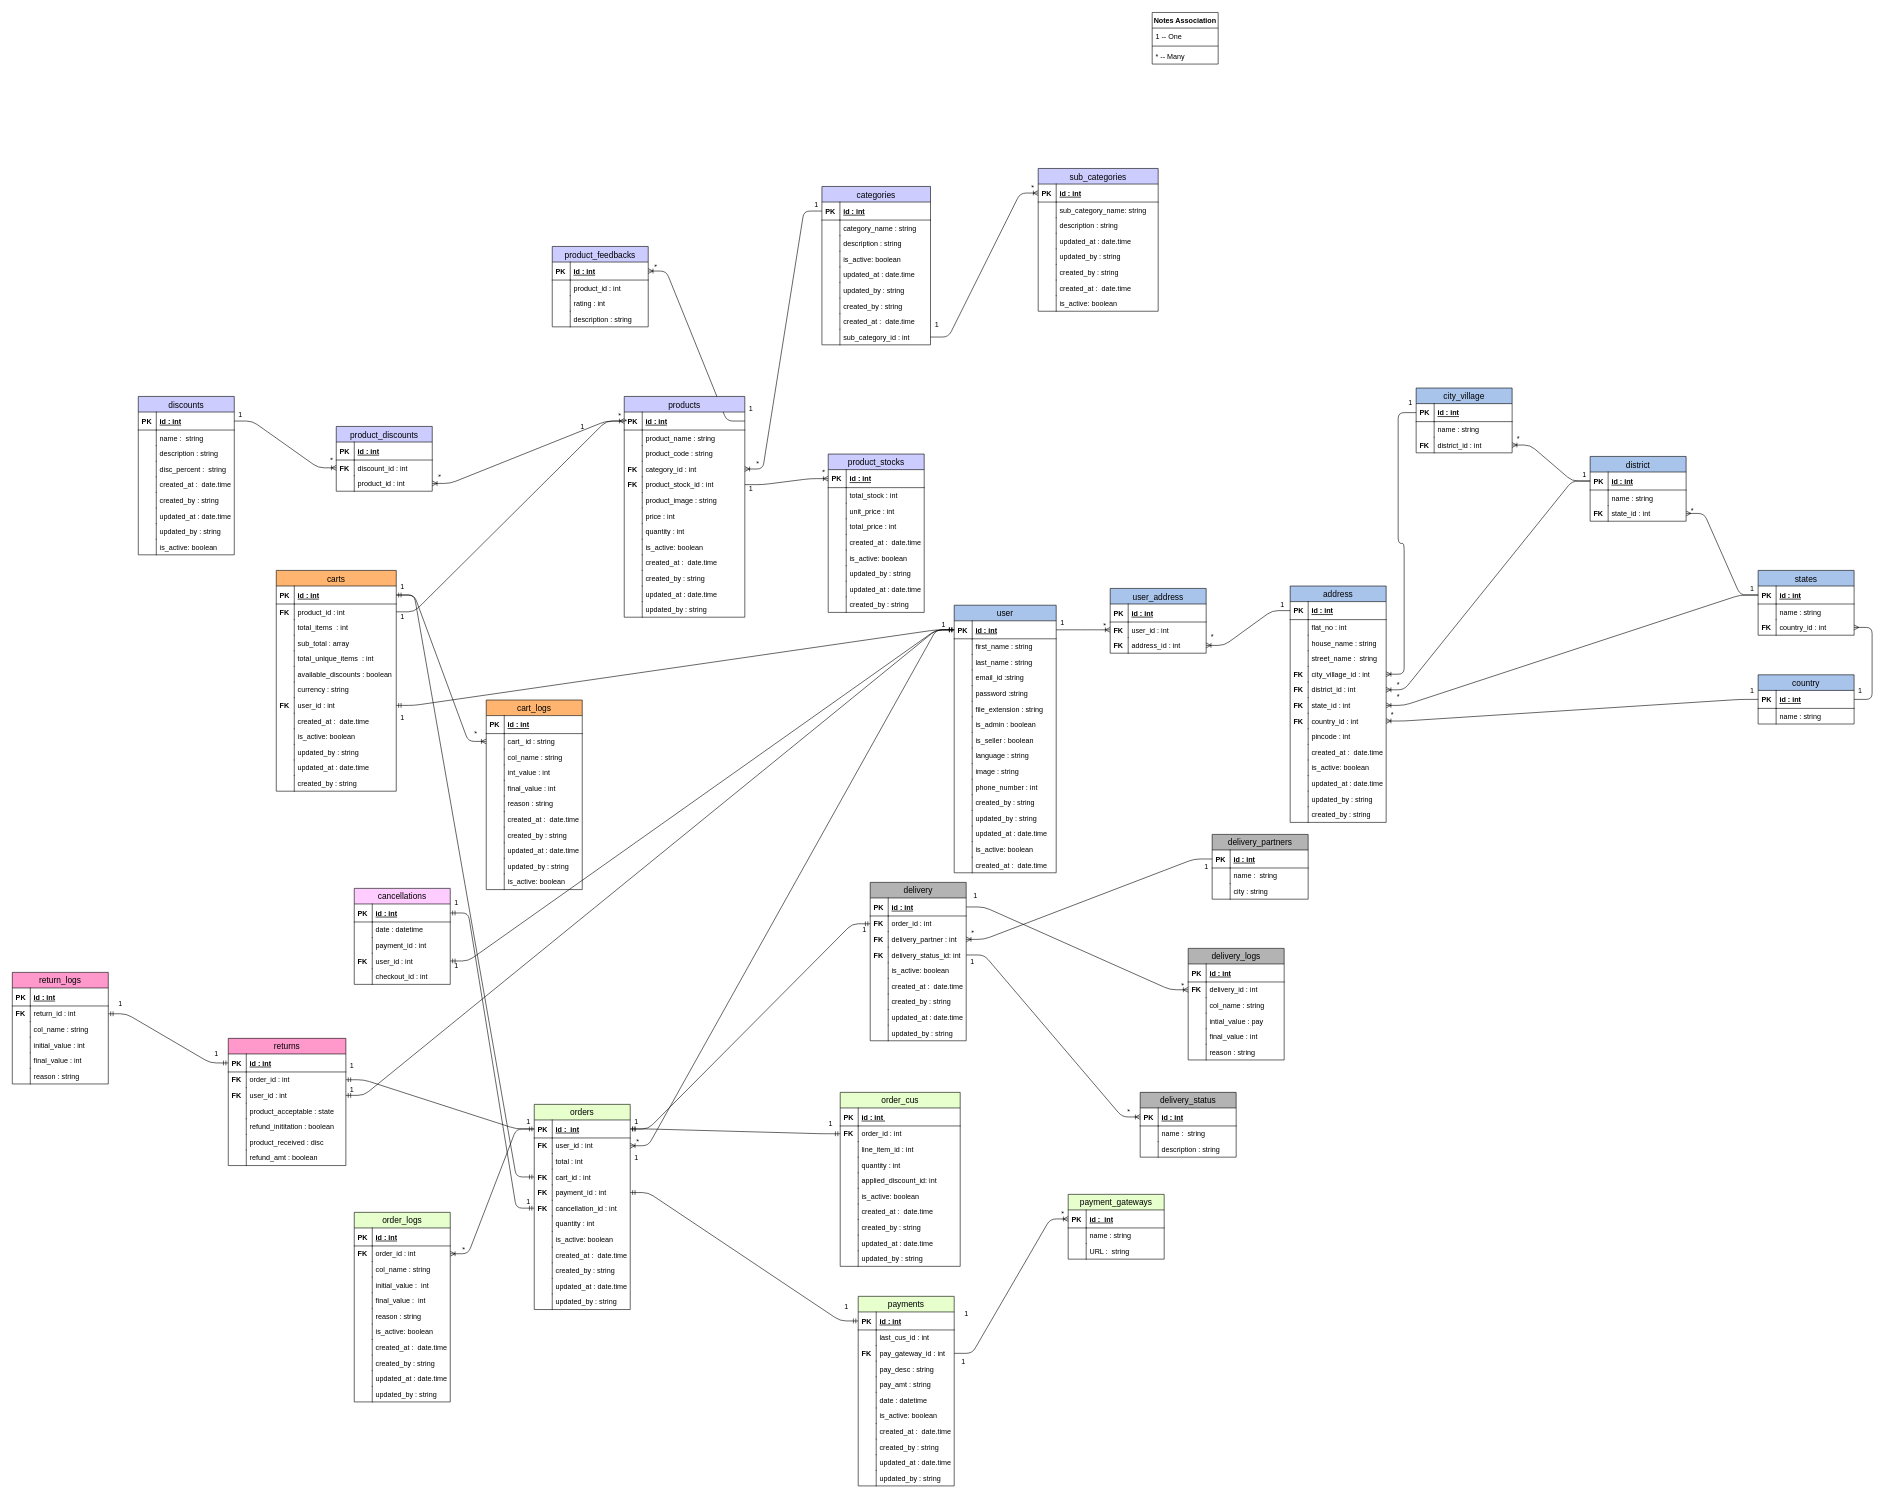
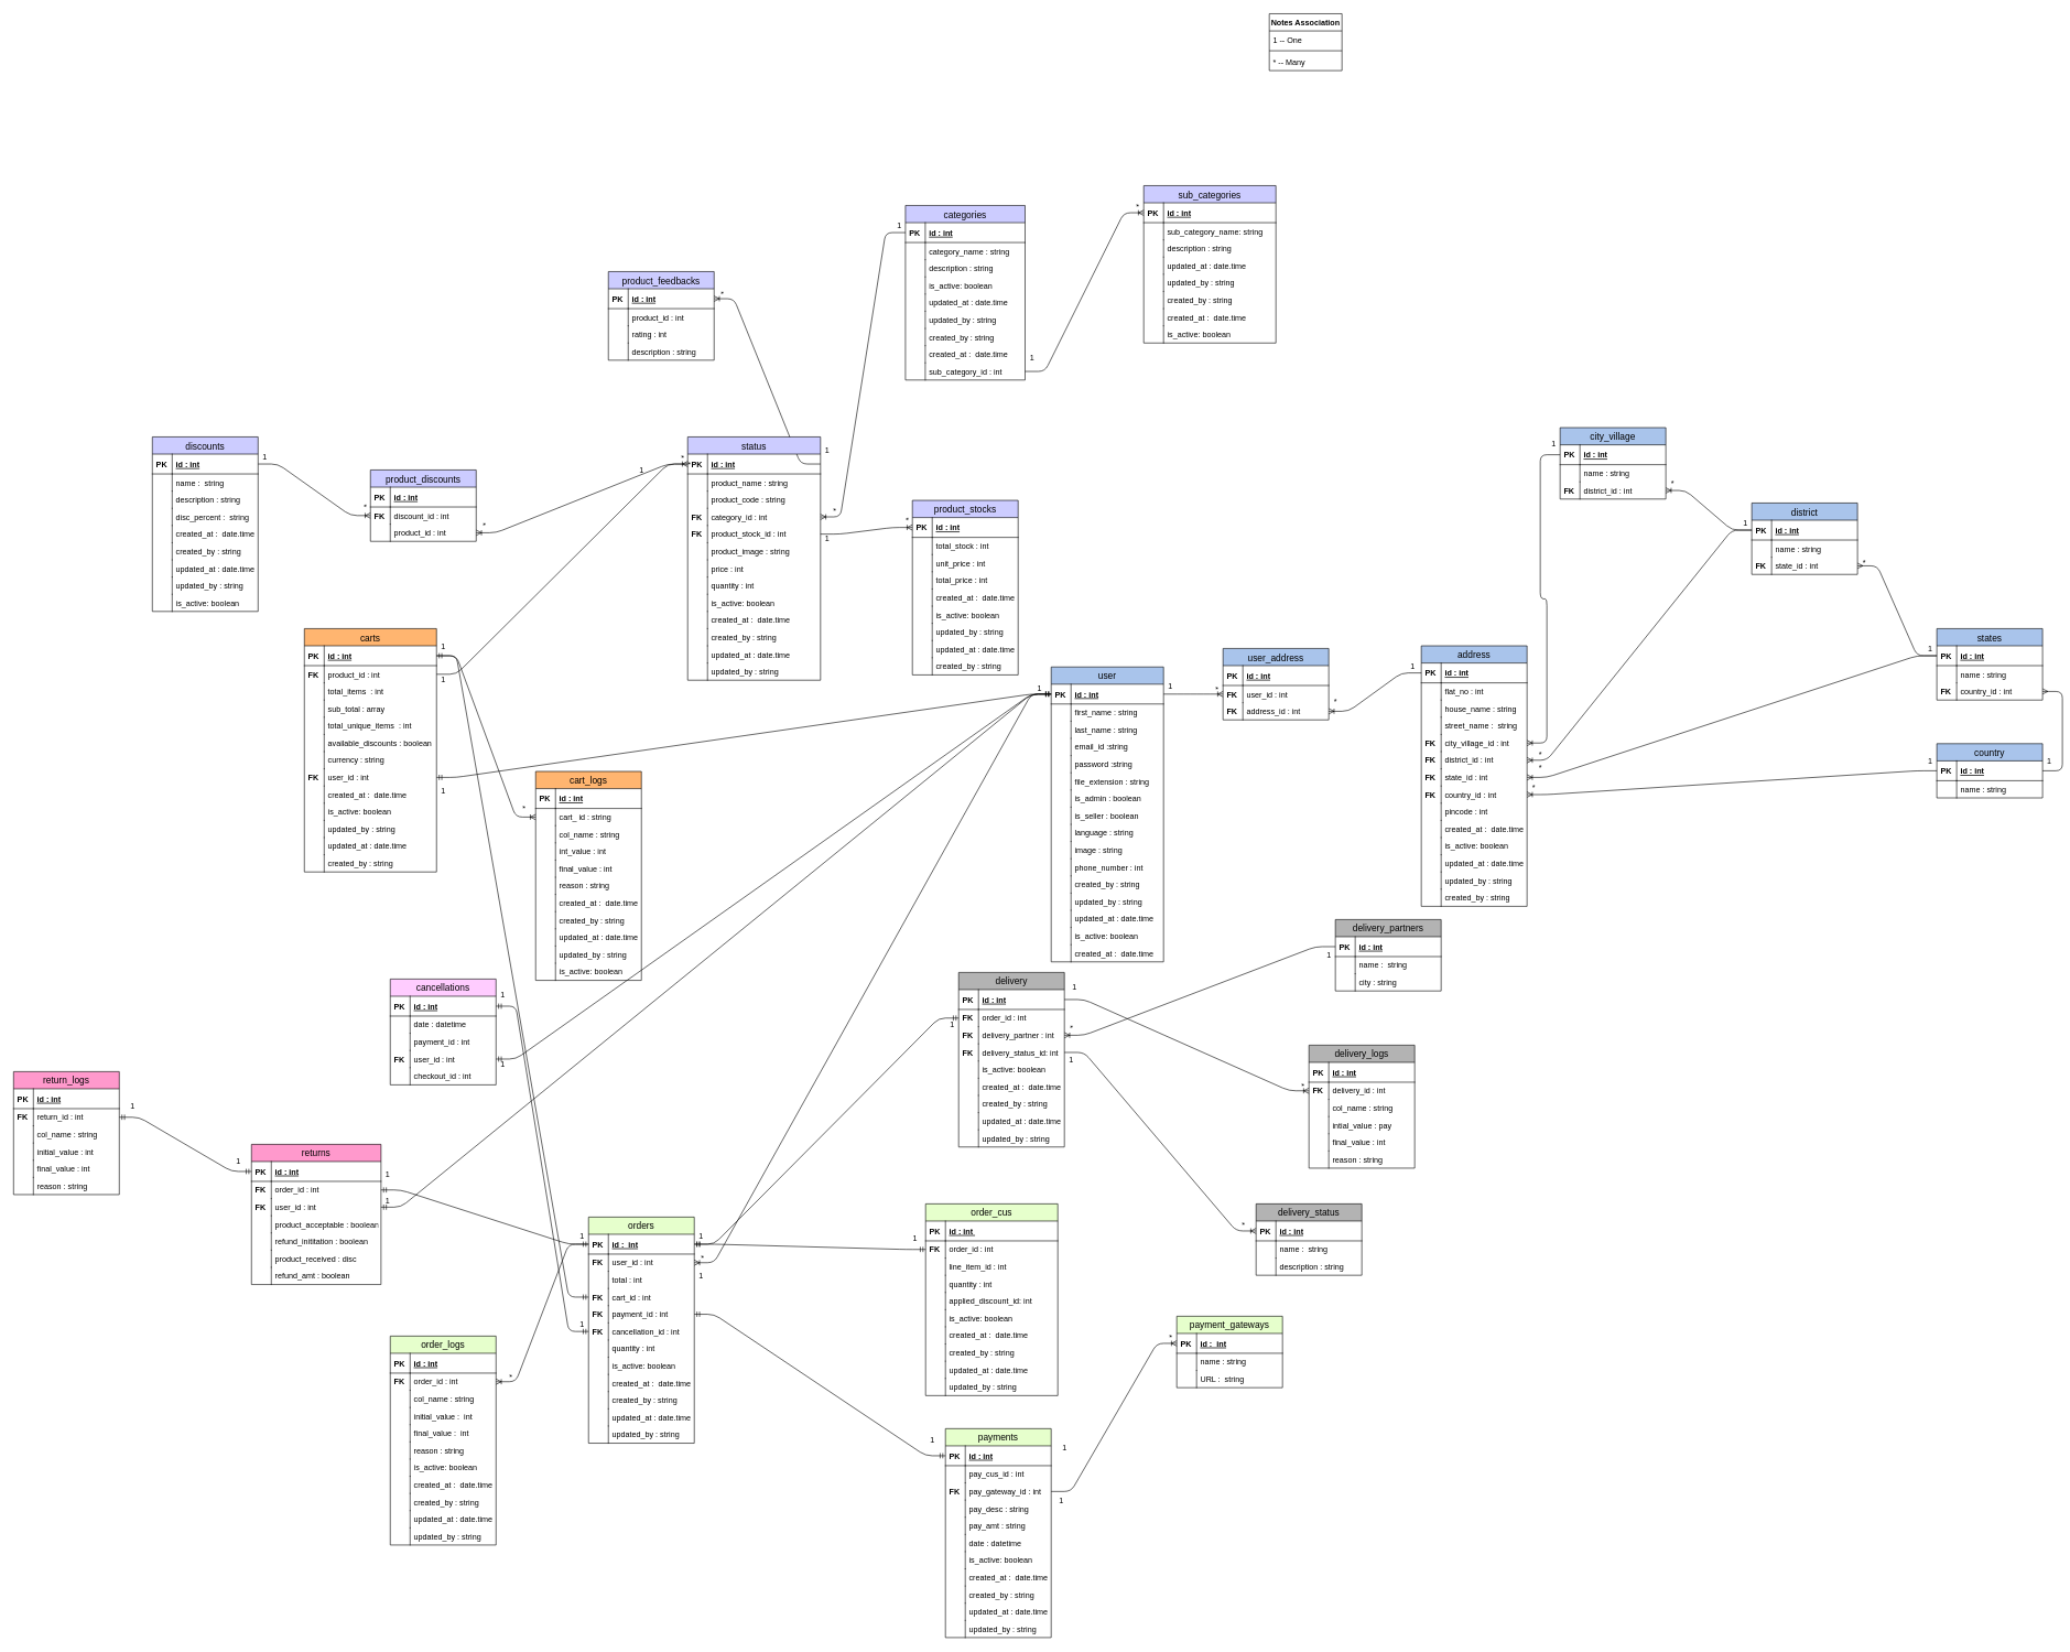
- <mxCell id="210" value="products" style="swimlane;fontStyle=0;childLayout=stackLayout;horizontal=1;startSize=26;horizontalStack=0;resizeParent=1;resizeParentMax=0;resizeLast=0;collapsible=1;marginBottom=0;align=center;fontSize=14;fillColor=#CCCCFF;" parent="1" vertex="1"><mxGeometry x="1040" y="660" width="201" height="368" as="geometry" /></mxCell>
+ <mxCell id="210" value="status" style="swimlane;fontStyle=0;childLayout=stackLayout;horizontal=1;startSize=26;horizontalStack=0;resizeParent=1;resizeParentMax=0;resizeLast=0;collapsible=1;marginBottom=0;align=center;fontSize=14;fillColor=#CCCCFF;" parent="1" vertex="1"><mxGeometry x="1040" y="660" width="201" height="368" as="geometry" /></mxCell>
- <mxCell id="109" value="product_acceptable : state" style="shape=partialRectangle;top=0;left=0;right=0;bottom=0;align=left;verticalAlign=top;fillColor=none;spacingLeft=34;spacingRight=4;overflow=hidden;rotatable=0;points=[[0,0.5],[1,0.5]];portConstraint=eastwest;dropTarget=0;fontSize=12;" parent="102" vertex="1"><mxGeometry y="108" width="196" height="26" as="geometry" /></mxCell>
+ <mxCell id="109" value="product_acceptable : boolean" style="shape=partialRectangle;top=0;left=0;right=0;bottom=0;align=left;verticalAlign=top;fillColor=none;spacingLeft=34;spacingRight=4;overflow=hidden;rotatable=0;points=[[0,0.5],[1,0.5]];portConstraint=eastwest;dropTarget=0;fontSize=12;" parent="102" vertex="1"><mxGeometry y="108" width="196" height="26" as="geometry" /></mxCell>
- <mxCell id="361" value="last_cus_id : int" style="shape=partialRectangle;top=0;left=0;right=0;bottom=0;align=left;verticalAlign=top;fillColor=none;spacingLeft=34;spacingRight=4;overflow=hidden;rotatable=0;points=[[0,0.5],[1,0.5]];portConstraint=eastwest;dropTarget=0;fontSize=12;" parent="358" vertex="1"><mxGeometry y="56" width="160" height="26" as="geometry" /></mxCell>
+ <mxCell id="361" value="pay_cus_id : int" style="shape=partialRectangle;top=0;left=0;right=0;bottom=0;align=left;verticalAlign=top;fillColor=none;spacingLeft=34;spacingRight=4;overflow=hidden;rotatable=0;points=[[0,0.5],[1,0.5]];portConstraint=eastwest;dropTarget=0;fontSize=12;" parent="358" vertex="1"><mxGeometry y="56" width="160" height="26" as="geometry" /></mxCell>
